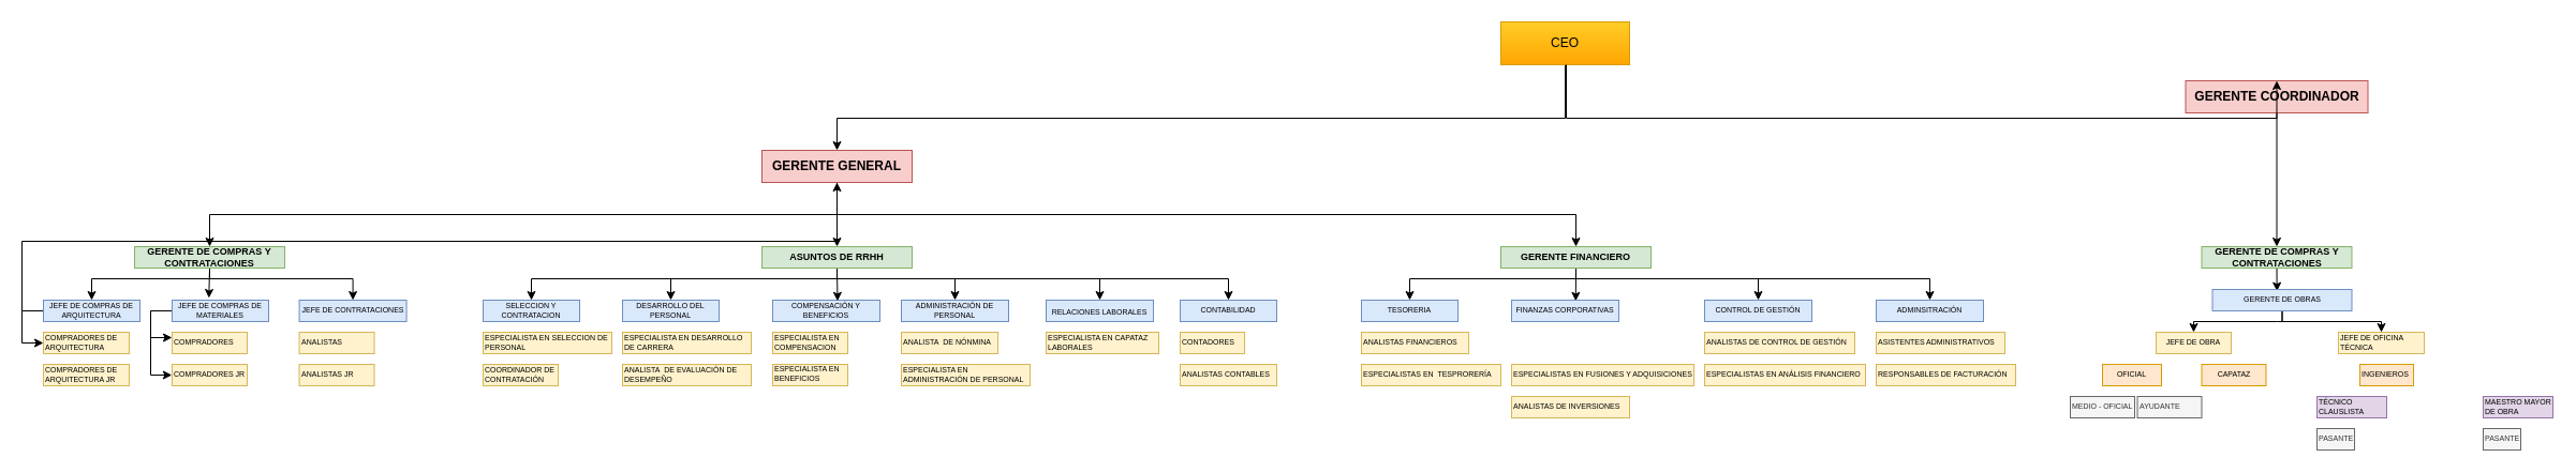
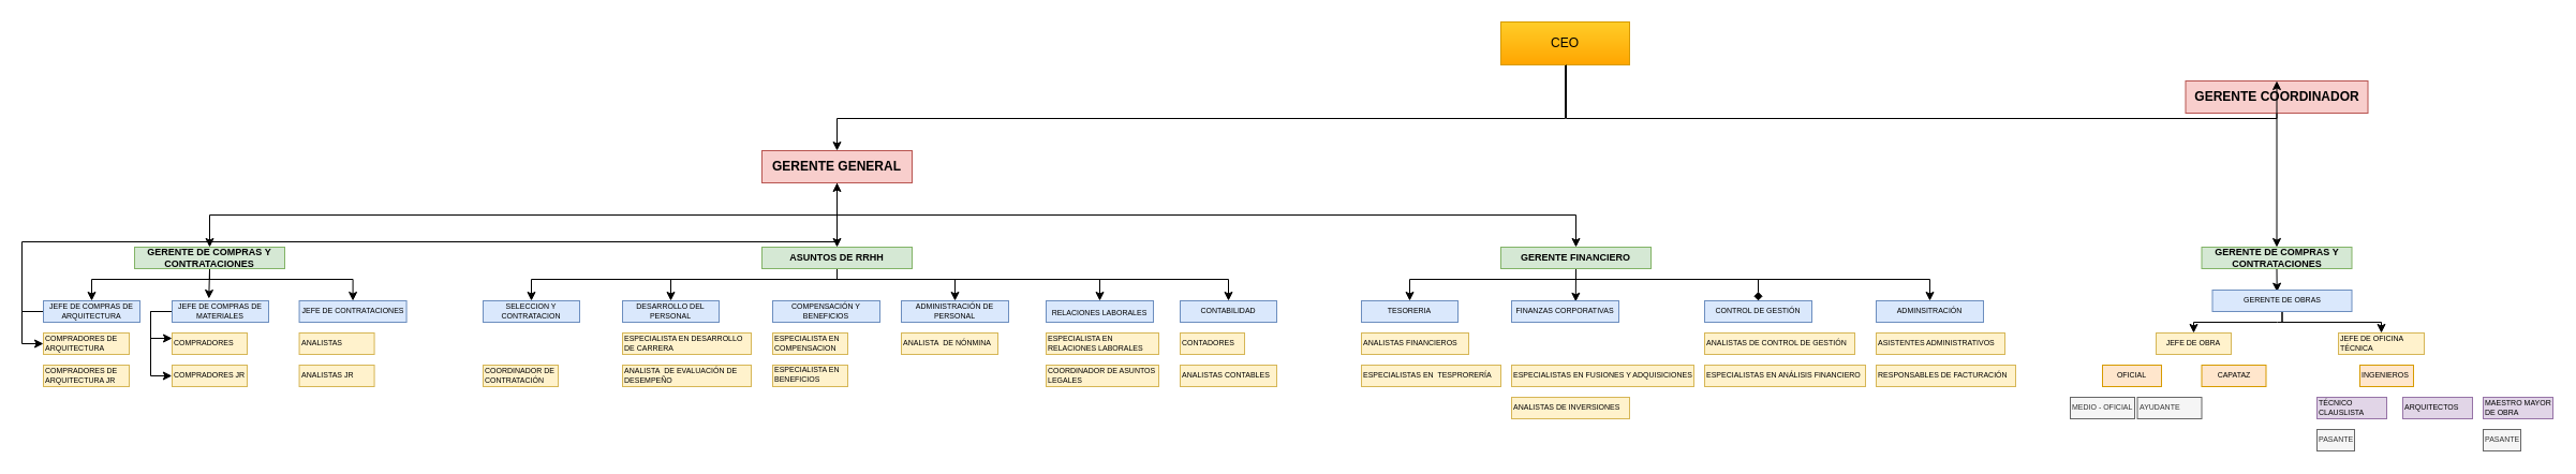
- <mxCell id="46" style="edgeStyle=orthogonalEdgeStyle;rounded=0;orthogonalLoop=1;jettySize=auto;html=1;exitX=0.5;exitY=1;exitDx=0;exitDy=0;entryX=0.605;entryY=0.04;entryDx=0;entryDy=0;entryPerimeter=0;" parent="1" source="49" target="30" edge="1"><mxGeometry relative="1" as="geometry" /></mxCell>
- <mxCell id="12" style="edgeStyle=orthogonalEdgeStyle;rounded=0;hachureGap=4;orthogonalLoop=1;jettySize=auto;html=1;exitX=0.5;exitY=1;exitDx=0;exitDy=0;entryX=0.5;entryY=0;entryDx=0;entryDy=0;fontFamily=Architects Daughter;fontSource=https%3A%2F%2Ffonts.googleapis.com%2Fcss%3Ffamily%3DArchitects%2BDaughter;fontSize=16;" parent="1" source="14" target="24" edge="1"><mxGeometry relative="1" as="geometry"><Array as="points"><mxPoint x="1469" y="260" /><mxPoint x="1639" y="260" /></Array></mxGeometry></mxCell>
+ <mxCell id="12" style="edgeStyle=orthogonalEdgeStyle;rounded=0;hachureGap=4;orthogonalLoop=1;jettySize=auto;html=1;exitX=0.5;exitY=1;exitDx=0;exitDy=0;entryX=0.5;entryY=0;entryDx=0;entryDy=0;fontFamily=Architects Daughter;fontSource=https%3A%2F%2Ffonts.googleapis.com%2Fcss%3Ffamily%3DArchitects%2BDaughter;fontSize=16;endArrow=diamond;" parent="1" source="14" target="24" edge="1"><mxGeometry relative="1" as="geometry"><Array as="points"><mxPoint x="1469" y="260" /><mxPoint x="1639" y="260" /></Array></mxGeometry></mxCell>
- <mxCell id="32" value="&lt;font style=&quot;font-size: 7px;&quot;&gt;ESPECIALISTA EN SELECCION DE PERSONAL&lt;/font&gt;" style="rounded=0;whiteSpace=wrap;html=1;align=left;verticalAlign=middle;fontSize=7;fillColor=#fff2cc;strokeColor=#d6b656;" parent="1" vertex="1"><mxGeometry x="450" y="310" width="120" height="20" as="geometry" /></mxCell>
- <mxCell id="36" value="&lt;font style=&quot;font-size: 7px;&quot;&gt;ESPECIALISTA EN CAPATAZ LABORALES&lt;/font&gt;" style="rounded=0;whiteSpace=wrap;html=1;align=left;verticalAlign=middle;fontSize=7;fillColor=#fff2cc;strokeColor=#d6b656;" parent="1" vertex="1"><mxGeometry x="975" y="310" width="105" height="20" as="geometry" /></mxCell>
+ <mxCell id="36" value="&lt;font style=&quot;font-size: 7px;&quot;&gt;ESPECIALISTA EN RELACIONES LABORALES&lt;/font&gt;" style="rounded=0;whiteSpace=wrap;html=1;align=left;verticalAlign=middle;fontSize=7;fillColor=#fff2cc;strokeColor=#d6b656;" parent="1" vertex="1"><mxGeometry x="975" y="310" width="105" height="20" as="geometry" /></mxCell>
- <mxCell id="35" value="&lt;span style=&quot;font-size: 7px;&quot;&gt;ESPECIALISTA EN ADMINISTRACIÓN DE PERSONAL&lt;/span&gt;" style="rounded=0;whiteSpace=wrap;html=1;align=left;verticalAlign=middle;fontSize=7;fillColor=#fff2cc;strokeColor=#d6b656;" parent="1" vertex="1"><mxGeometry x="840" y="340" width="120" height="20" as="geometry" /></mxCell>
+ <mxCell id="37" value="&lt;font style=&quot;font-size: 7px;&quot;&gt;COORDINADOR DE ASUNTOS LEGALES&lt;/font&gt;" style="rounded=0;whiteSpace=wrap;html=1;align=left;verticalAlign=middle;fontSize=7;fillColor=#fff2cc;strokeColor=#d6b656;" parent="1" vertex="1"><mxGeometry x="975" y="340" width="105" height="20" as="geometry" /></mxCell>
+ <mxCell id="83" value="ARQUITECTOS" style="rounded=0;whiteSpace=wrap;html=1;align=left;verticalAlign=middle;fontSize=7;fillColor=#e1d5e7;strokeColor=#9673a6;" parent="1" vertex="1"><mxGeometry x="2240" y="370" width="65" height="20" as="geometry" /></mxCell>
